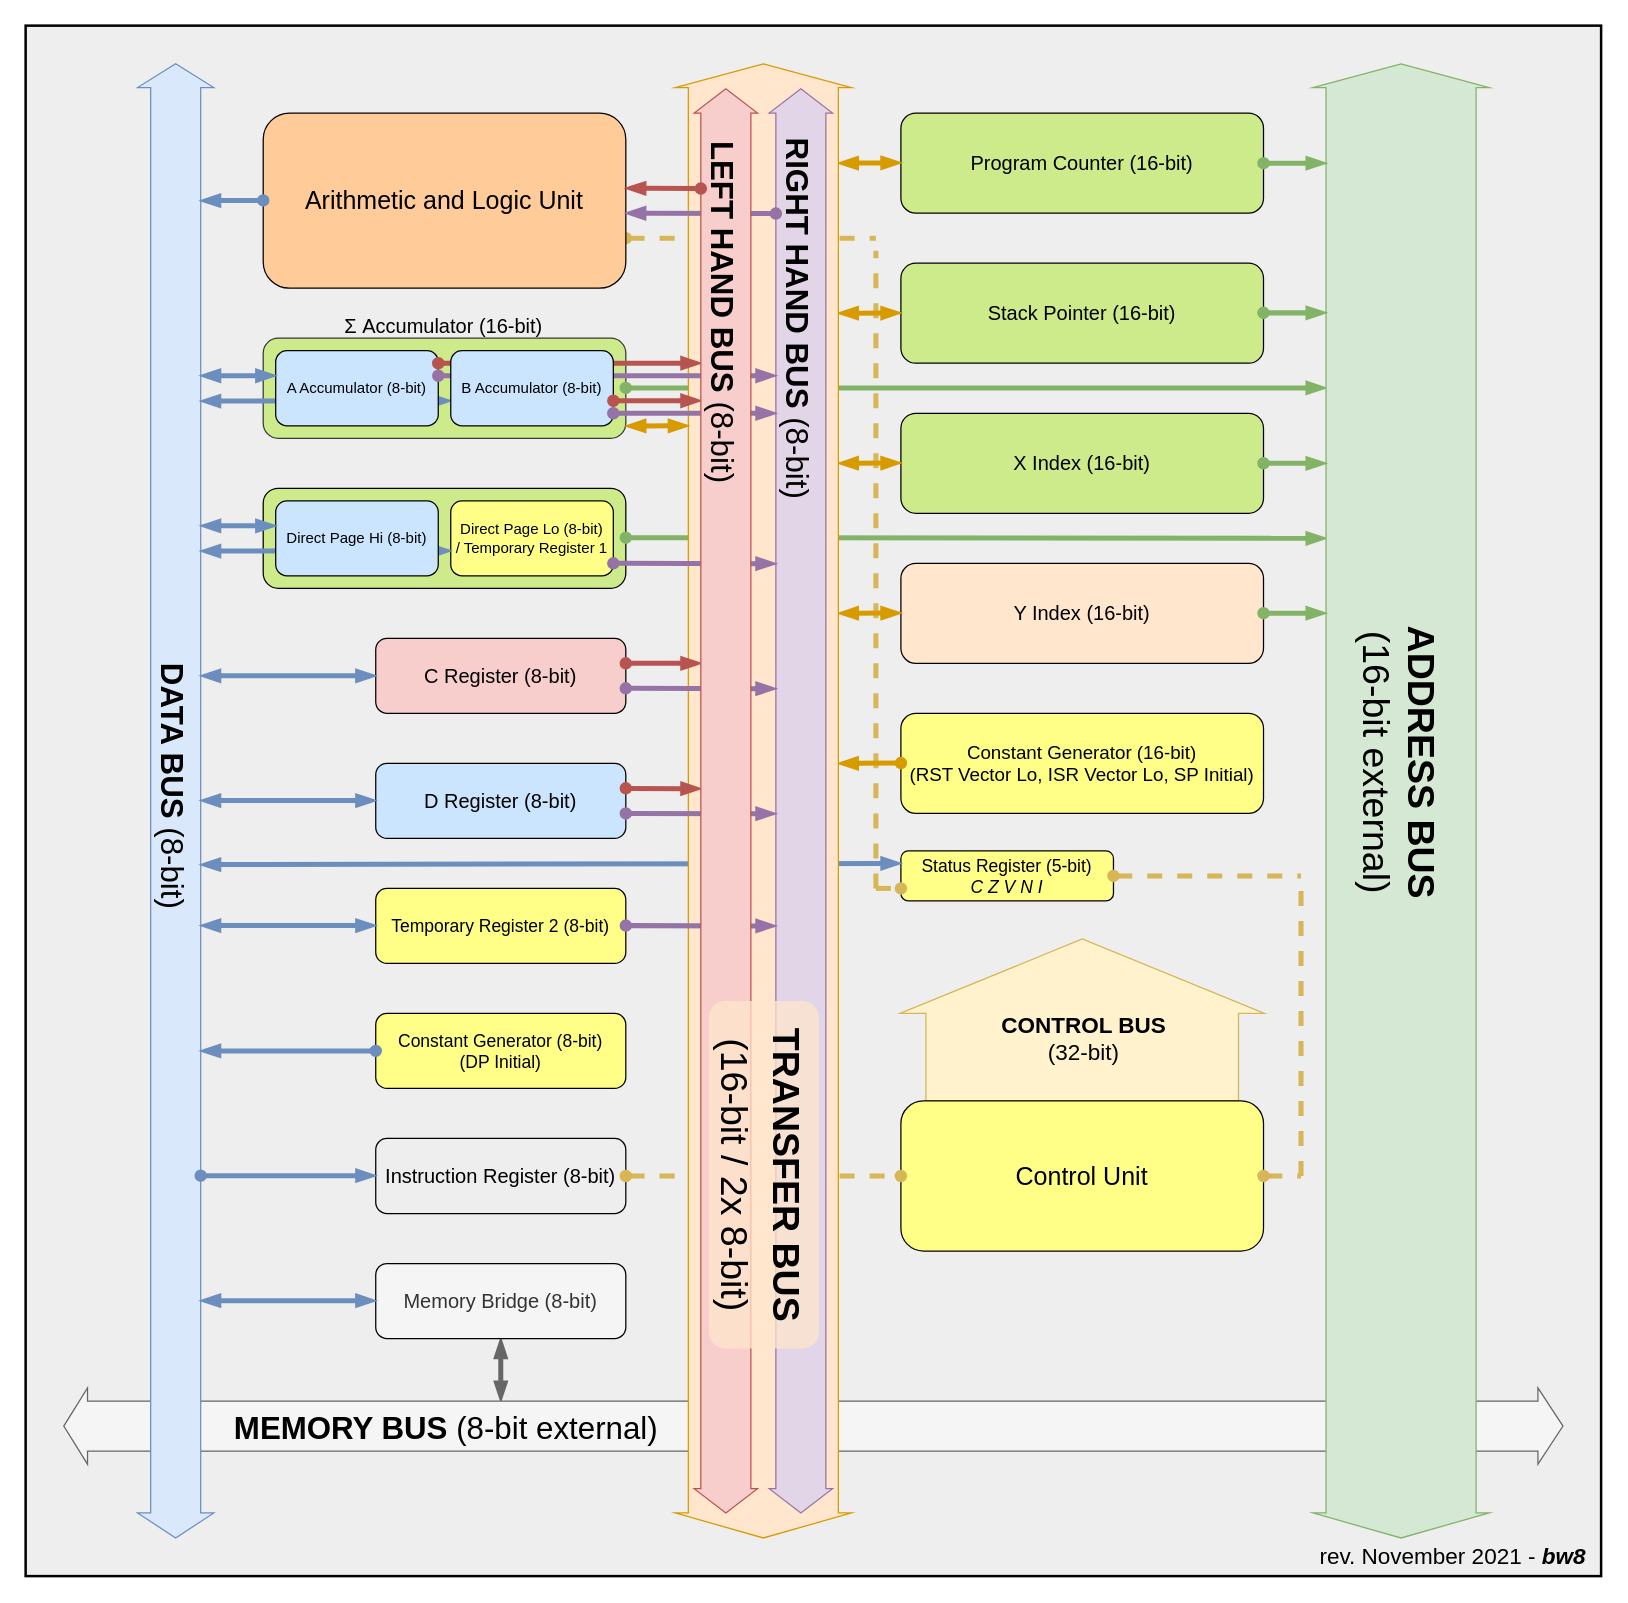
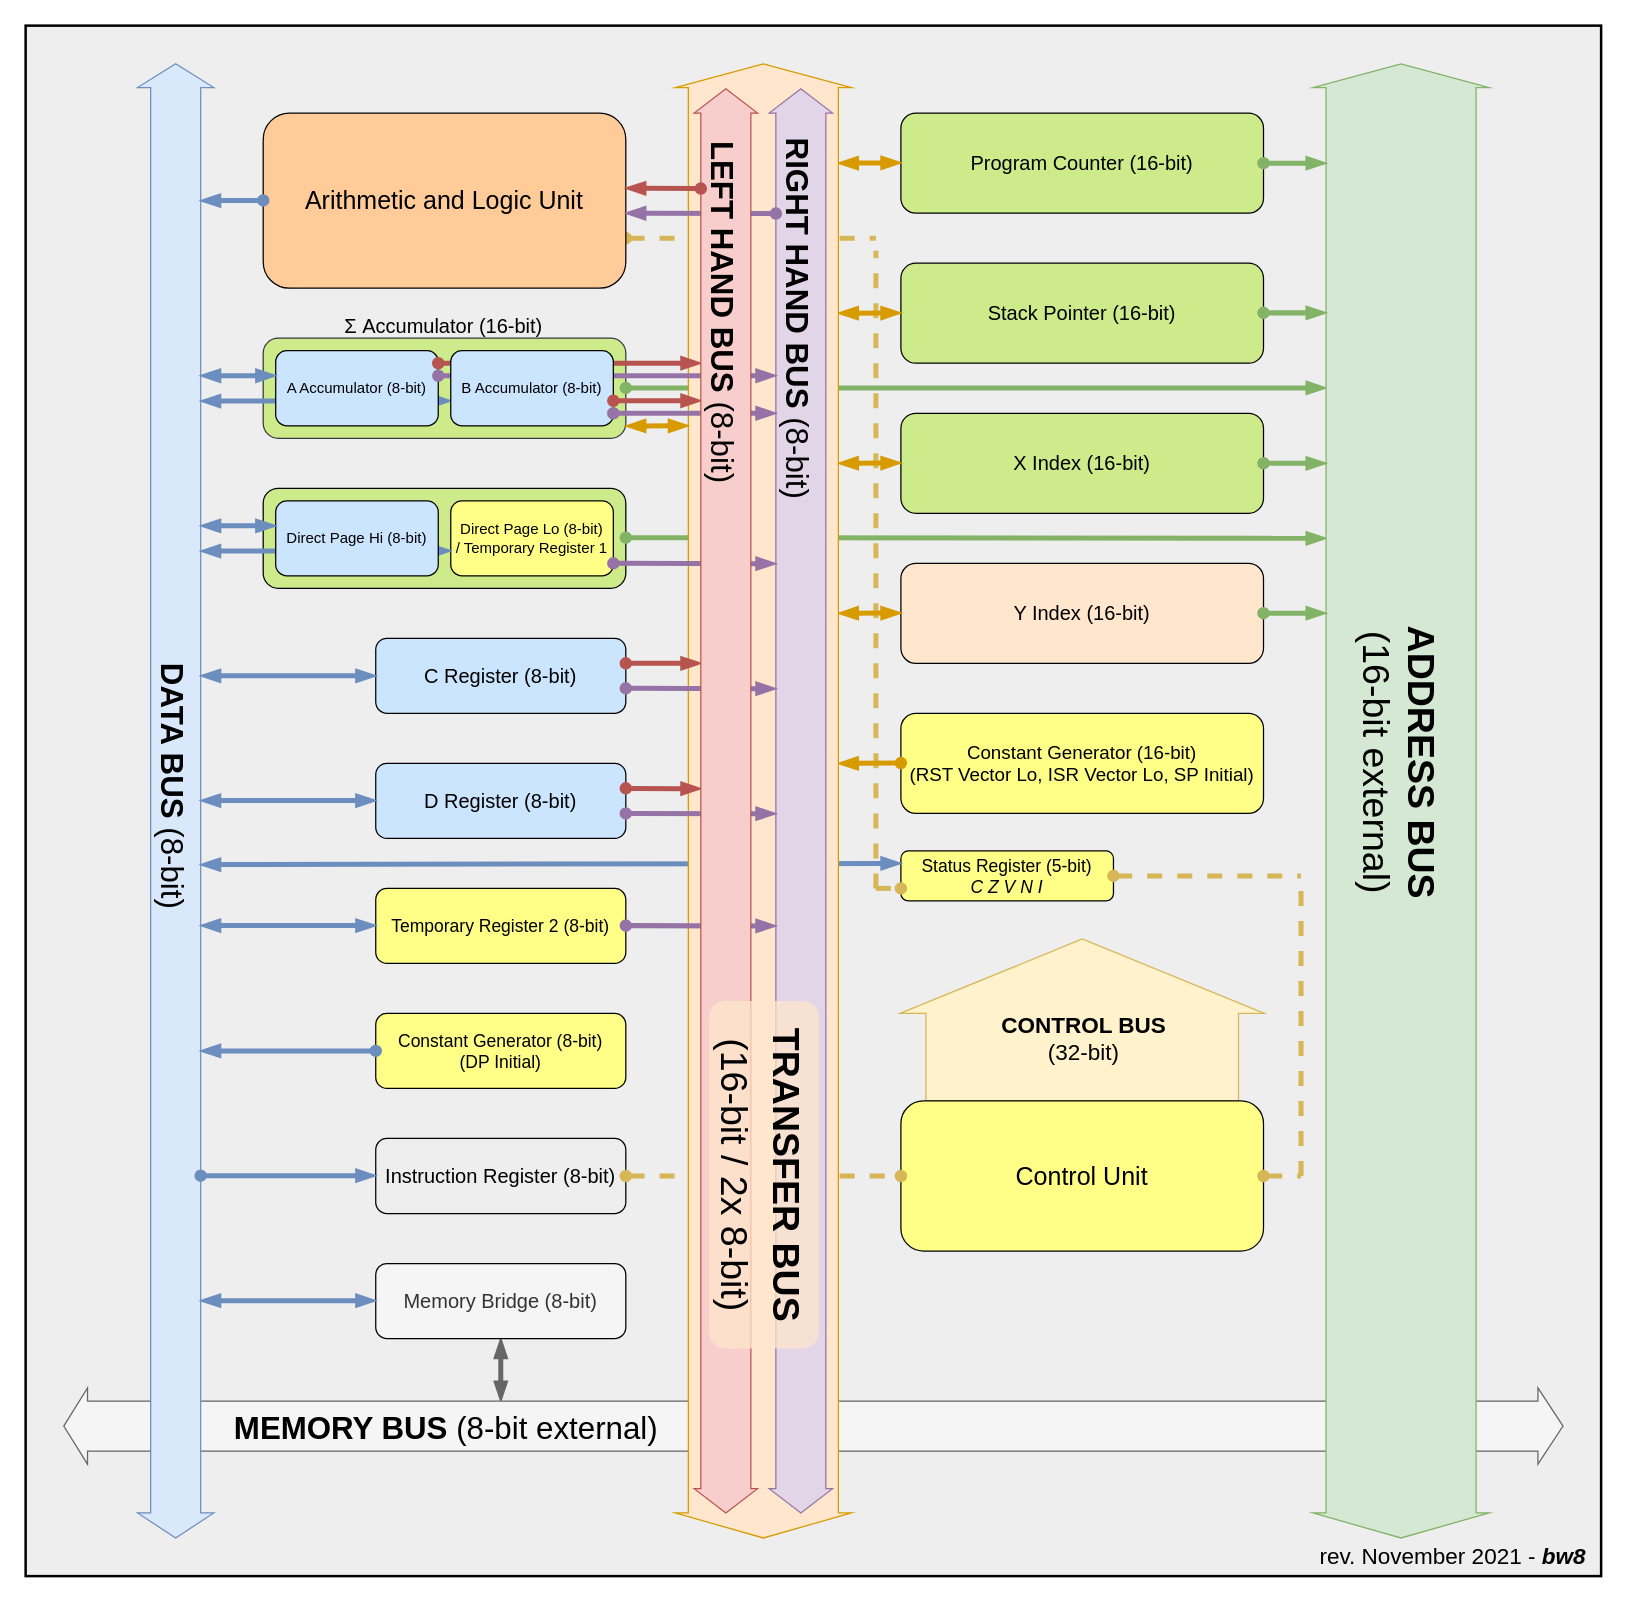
- <mxCell id="20" value="&lt;font style=&quot;font-size: 16px&quot;&gt;C Register (8-bit)&lt;/font&gt;" style="rounded=1;whiteSpace=wrap;html=1;fillColor=#f8cecc;strokeColor=#000000;" parent="1" vertex="1"><mxGeometry x="300" y="510" width="200" height="60" as="geometry" /></mxCell>
+ <mxCell id="20" value="&lt;font style=&quot;font-size: 16px&quot;&gt;C Register (8-bit)&lt;/font&gt;" style="rounded=1;whiteSpace=wrap;html=1;fillColor=#cce5ff;strokeColor=#000000;" parent="1" vertex="1"><mxGeometry x="300" y="510" width="200" height="60" as="geometry" /></mxCell>
